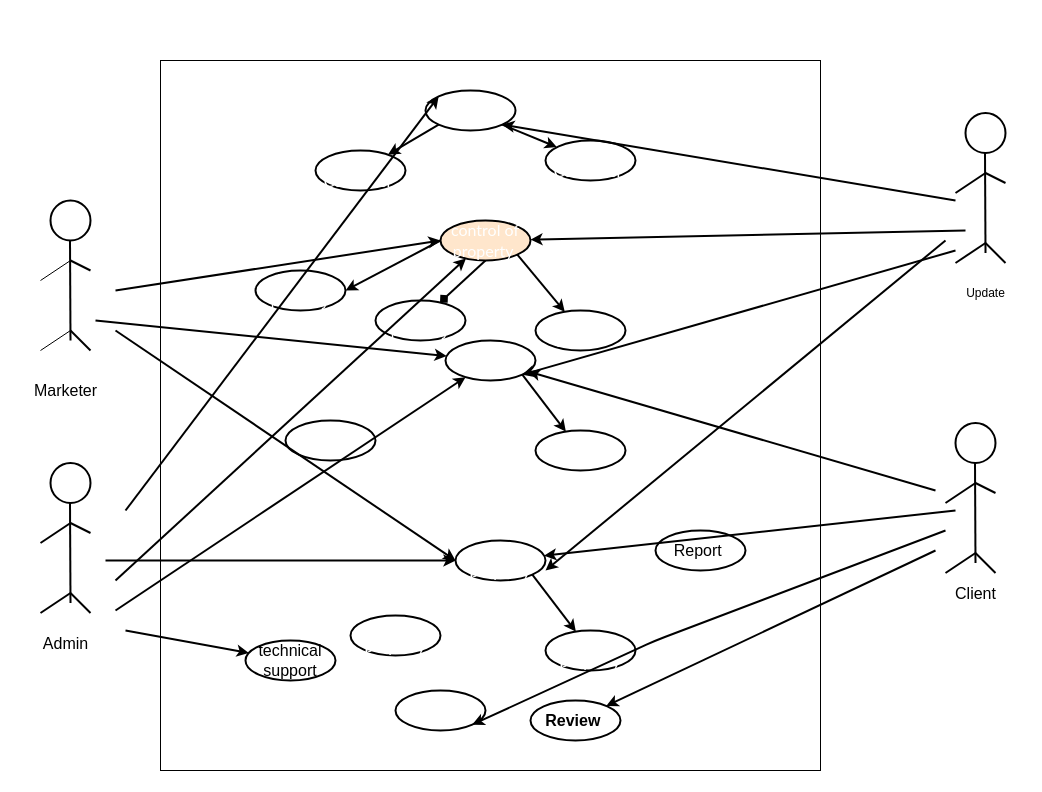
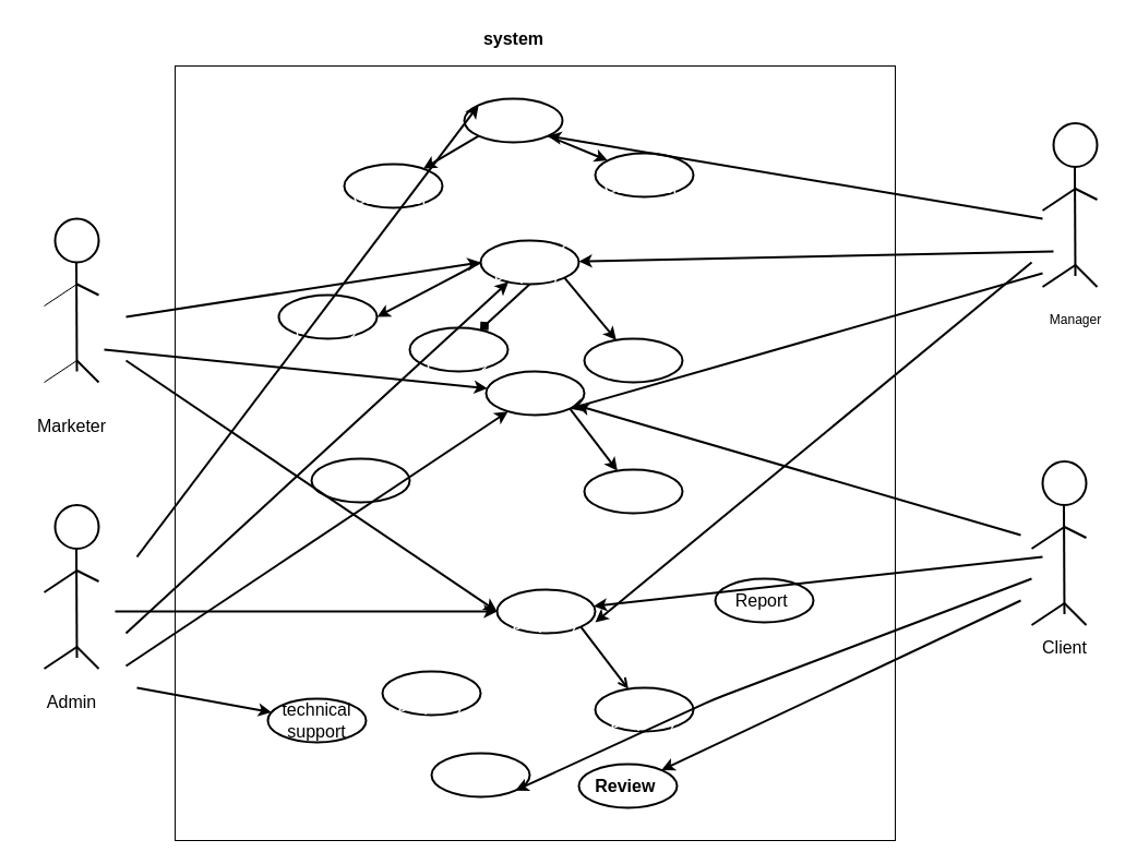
+ <mxCell id="31" value="&lt;span style=&quot;font-size: 16px;&quot;&gt;&lt;font style=&quot;font-size: 16px;&quot;&gt;&lt;b style=&quot;font-size: 16px;&quot;&gt;system&lt;/b&gt;&lt;/font&gt;&lt;/span&gt;" style="text;html=1;align=center;verticalAlign=middle;resizable=0;points=[];autosize=1;strokeColor=none;fillColor=none;strokeWidth=0;fontSize=16;" vertex="1" parent="1"><mxGeometry x="430" y="20" width="80" height="30" as="geometry" /></mxCell>
- <mxCell id="40" value="&lt;p data-pm-slice=&quot;1 1 [&amp;quot;tiptapChildEditor&amp;quot;,{&amp;quot;id&amp;quot;:&amp;quot;89182cde-3145-406e-9c35-c256da68d796&amp;quot;,&amp;quot;entityid&amp;quot;:&amp;quot;&amp;quot;,&amp;quot;shapeId&amp;quot;:&amp;quot;6xi1xsp7p6&amp;quot;,&amp;quot;textId&amp;quot;:&amp;quot;TKFUad1yQei&amp;quot;}]&quot; dir=&quot;ltr&quot; style=&quot;font-size: 16px;&quot;&gt;&lt;span style=&quot;color: rgb(255, 255, 255); font-size: 16px; font-family: Lato;&quot;&gt;control of property&amp;nbsp;&lt;/span&gt;&lt;/p&gt;" style="ellipse;whiteSpace=wrap;html=1;strokeWidth=2;fontSize=16;fillColor=#ffe6cc;" vertex="1" parent="1"><mxGeometry x="440" y="220" width="90" height="40" as="geometry" /></mxCell>
+ <mxCell id="40" value="&lt;p data-pm-slice=&quot;1 1 [&amp;quot;tiptapChildEditor&amp;quot;,{&amp;quot;id&amp;quot;:&amp;quot;89182cde-3145-406e-9c35-c256da68d796&amp;quot;,&amp;quot;entityid&amp;quot;:&amp;quot;&amp;quot;,&amp;quot;shapeId&amp;quot;:&amp;quot;6xi1xsp7p6&amp;quot;,&amp;quot;textId&amp;quot;:&amp;quot;TKFUad1yQei&amp;quot;}]&quot; dir=&quot;ltr&quot; style=&quot;font-size: 16px;&quot;&gt;&lt;span style=&quot;color: rgb(255, 255, 255); font-size: 16px; font-family: Lato;&quot;&gt;control of property&amp;nbsp;&lt;/span&gt;&lt;/p&gt;" style="ellipse;whiteSpace=wrap;html=1;strokeWidth=2;fontSize=16;" vertex="1" parent="1"><mxGeometry x="440" y="220" width="90" height="40" as="geometry" /></mxCell>
- <mxCell id="27" value="&lt;p style=&quot;text-align:right&quot; align=&quot;right&quot; class=&quot;MsoNormal&quot;&gt;Update&lt;/p&gt;" style="text;html=1;align=center;verticalAlign=middle;resizable=0;points=[];autosize=1;strokeColor=none;fillColor=none;" vertex="1" parent="1"><mxGeometry x="950" y="267.5" width="70" height="50" as="geometry" /></mxCell>
+ <mxCell id="27" value="&lt;p style=&quot;text-align:right&quot; align=&quot;right&quot; class=&quot;MsoNormal&quot;&gt;Manager&lt;/p&gt;" style="text;html=1;align=center;verticalAlign=middle;resizable=0;points=[];autosize=1;strokeColor=none;fillColor=none;" vertex="1" parent="1"><mxGeometry x="950" y="267.5" width="70" height="50" as="geometry" /></mxCell>
- <mxCell id="48" style="edgeStyle=none;html=1;exitX=1;exitY=1;exitDx=0;exitDy=0;strokeWidth=2;fontSize=16;" edge="1" parent="1" source="49" target="51"><mxGeometry relative="1" as="geometry" /></mxCell>
+ <mxCell id="48" style="edgeStyle=none;html=1;exitX=1;exitY=1;exitDx=0;exitDy=0;strokeWidth=2;fontSize=16;endArrow=open;" edge="1" parent="1" source="49" target="51"><mxGeometry relative="1" as="geometry" /></mxCell>
